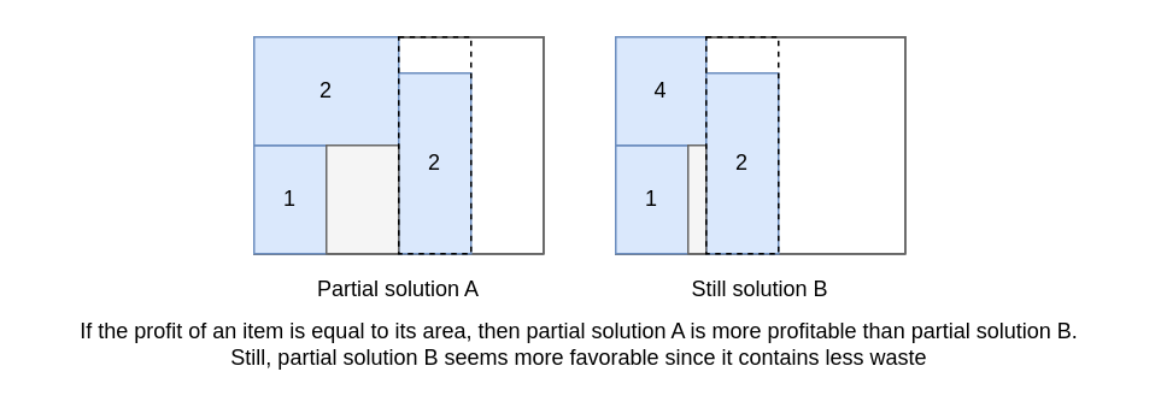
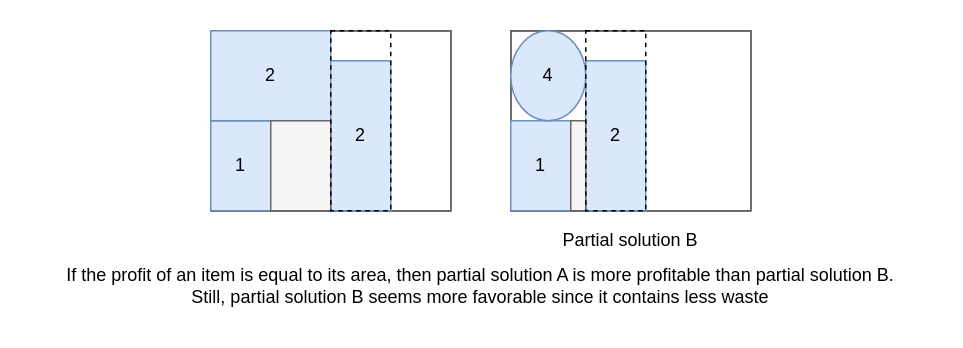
- <mxCell id="10" value="4" style="rounded=0;whiteSpace=wrap;html=1;fillColor=#dae8fc;strokeColor=#6c8ebf;" vertex="1" parent="1"><mxGeometry x="340" y="20" width="50" height="60" as="geometry" /></mxCell>
+ <mxCell id="10" value="4" style="ellipse;whiteSpace=wrap;html=1;fillColor=#dae8fc;strokeColor=#6c8ebf;" vertex="1" parent="1"><mxGeometry x="340" y="20" width="50" height="60" as="geometry" /></mxCell>
- <mxCell id="16" value="Partial solution A" style="text;html=1;strokeColor=none;fillColor=none;align=center;verticalAlign=middle;whiteSpace=wrap;rounded=0;dashed=1;" vertex="1" parent="1"><mxGeometry x="140" y="150" width="160" height="20" as="geometry" /></mxCell>
- <mxCell id="17" value="Still solution B" style="text;html=1;strokeColor=none;fillColor=none;align=center;verticalAlign=middle;whiteSpace=wrap;rounded=0;dashed=1;" vertex="1" parent="1"><mxGeometry x="340" y="150" width="160" height="20" as="geometry" /></mxCell>
+ <mxCell id="17" value="Partial solution B" style="text;html=1;strokeColor=none;fillColor=none;align=center;verticalAlign=middle;whiteSpace=wrap;rounded=0;dashed=1;" vertex="1" parent="1"><mxGeometry x="340" y="150" width="160" height="20" as="geometry" /></mxCell>
